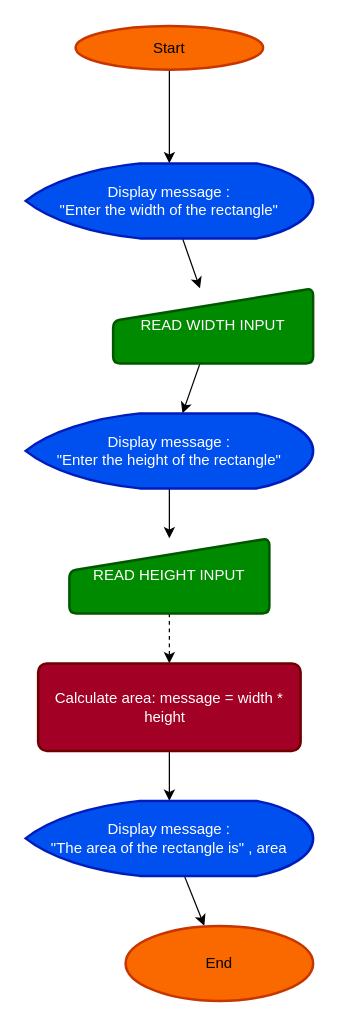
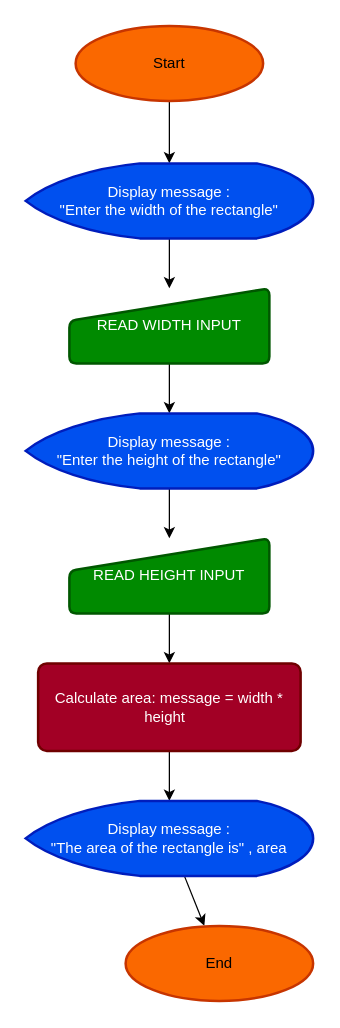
- <mxCell id="3" value="Start" style="strokeWidth=2;html=1;shape=mxgraph.flowchart.start_1;whiteSpace=wrap;fillColor=#fa6800;fontColor=#000000;strokeColor=#C73500;" vertex="1" parent="1"><mxGeometry x="60" y="20" width="150" height="35" as="geometry" /></mxCell>
+ <mxCell id="3" value="Start" style="strokeWidth=2;html=1;shape=mxgraph.flowchart.start_1;whiteSpace=wrap;fillColor=#fa6800;fontColor=#000000;strokeColor=#C73500;" vertex="1" parent="1"><mxGeometry x="60" y="20" width="150" height="60" as="geometry" /></mxCell>
- <mxCell id="7" value="&lt;div style=&quot;&quot;&gt;&lt;span style=&quot;background-color: initial;&quot;&gt;READ WIDTH INPUT&lt;/span&gt;&lt;/div&gt;" style="html=1;strokeWidth=2;shape=manualInput;whiteSpace=wrap;rounded=1;size=26;arcSize=11;align=center;fillColor=#008a00;fontColor=#ffffff;strokeColor=#005700;" vertex="1" parent="1"><mxGeometry x="90" y="230" width="160" height="60" as="geometry" /></mxCell>
+ <mxCell id="7" value="&lt;div style=&quot;&quot;&gt;&lt;span style=&quot;background-color: initial;&quot;&gt;READ WIDTH INPUT&lt;/span&gt;&lt;/div&gt;" style="html=1;strokeWidth=2;shape=manualInput;whiteSpace=wrap;rounded=1;size=26;arcSize=11;align=center;fillColor=#008a00;fontColor=#ffffff;strokeColor=#005700;" vertex="1" parent="1"><mxGeometry x="55" y="230" width="160" height="60" as="geometry" /></mxCell>
- <mxCell id="10" value="" style="edgeStyle=none;html=1;dashed=1;" edge="1" parent="1" source="11" target="13"><mxGeometry relative="1" as="geometry" /></mxCell>
+ <mxCell id="10" value="" style="edgeStyle=none;html=1;" edge="1" parent="1" source="11" target="13"><mxGeometry relative="1" as="geometry" /></mxCell>
